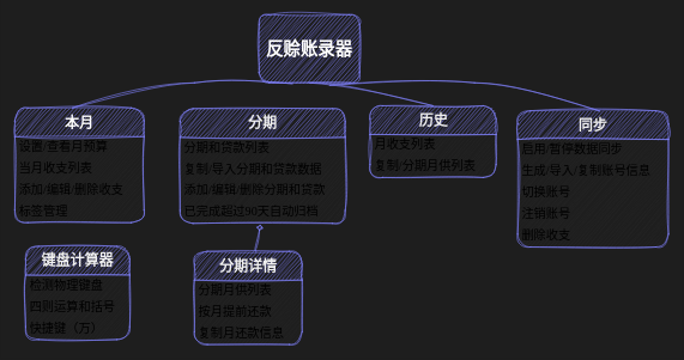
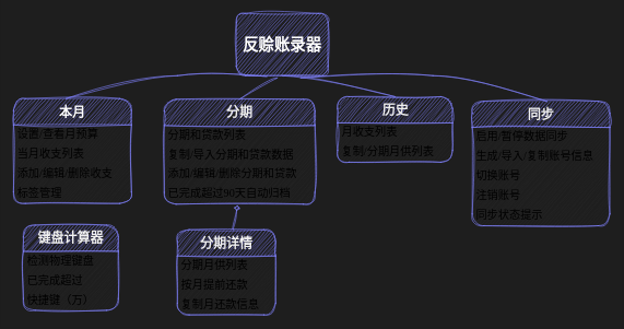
+ <mxCell id="31" value="" style="endArrow=none;html=1;rounded=0;exitX=0.5;exitY=0;exitDx=0;exitDy=0;strokeColor=#8183FF;curved=1;jumpStyle=none;sketch=1;curveFitting=1;jiggle=2;entryX=0.435;entryY=1.043;entryDx=0;entryDy=0;entryPerimeter=0;" parent="1" source="12" target="2" edge="1"><mxGeometry width="50" height="50" relative="1" as="geometry"><mxPoint x="380" y="310" as="sourcePoint" /><mxPoint x="490" y="50" as="targetPoint" /><Array as="points"><mxPoint x="430" y="110" /></Array></mxGeometry></mxCell>
- <mxCell id="25" value="&lt;span style=&quot;text-align: center;&quot;&gt;删除收支&lt;/span&gt;" style="text;strokeColor=none;fillColor=none;align=left;verticalAlign=middle;spacingLeft=4;spacingRight=4;overflow=hidden;points=[[0,0.5],[1,0.5]];portConstraint=eastwest;rotatable=0;whiteSpace=wrap;html=1;fontSize=17;fontFamily=HanziPenSC-W3;" parent="20" vertex="1"><mxGeometry y="160" width="210" height="30" as="geometry" /></mxCell>
+ <mxCell id="25" value="&lt;span style=&quot;text-align: center;&quot;&gt;同步状态提示&lt;/span&gt;" style="text;strokeColor=none;fillColor=none;align=left;verticalAlign=middle;spacingLeft=4;spacingRight=4;overflow=hidden;points=[[0,0.5],[1,0.5]];portConstraint=eastwest;rotatable=0;whiteSpace=wrap;html=1;fontSize=17;fontFamily=HanziPenSC-W3;" parent="20" vertex="1"><mxGeometry y="160" width="210" height="30" as="geometry" /></mxCell>
- <mxCell id="28" value="&lt;span style=&quot;text-align: center;&quot;&gt;四则运算和括号&lt;/span&gt;" style="text;strokeColor=none;fillColor=none;align=left;verticalAlign=middle;spacingLeft=4;spacingRight=4;overflow=hidden;points=[[0,0.5],[1,0.5]];portConstraint=eastwest;rotatable=0;whiteSpace=wrap;html=1;fontSize=17;fontFamily=HanziPenSC-W3;" parent="26" vertex="1"><mxGeometry y="70" width="145" height="30" as="geometry" /></mxCell>
+ <mxCell id="28" value="&lt;span style=&quot;text-align: center;&quot;&gt;已完成超过&lt;/span&gt;" style="text;strokeColor=none;fillColor=none;align=left;verticalAlign=middle;spacingLeft=4;spacingRight=4;overflow=hidden;points=[[0,0.5],[1,0.5]];portConstraint=eastwest;rotatable=0;whiteSpace=wrap;html=1;fontSize=17;fontFamily=HanziPenSC-W3;" parent="26" vertex="1"><mxGeometry y="70" width="145" height="30" as="geometry" /></mxCell>
